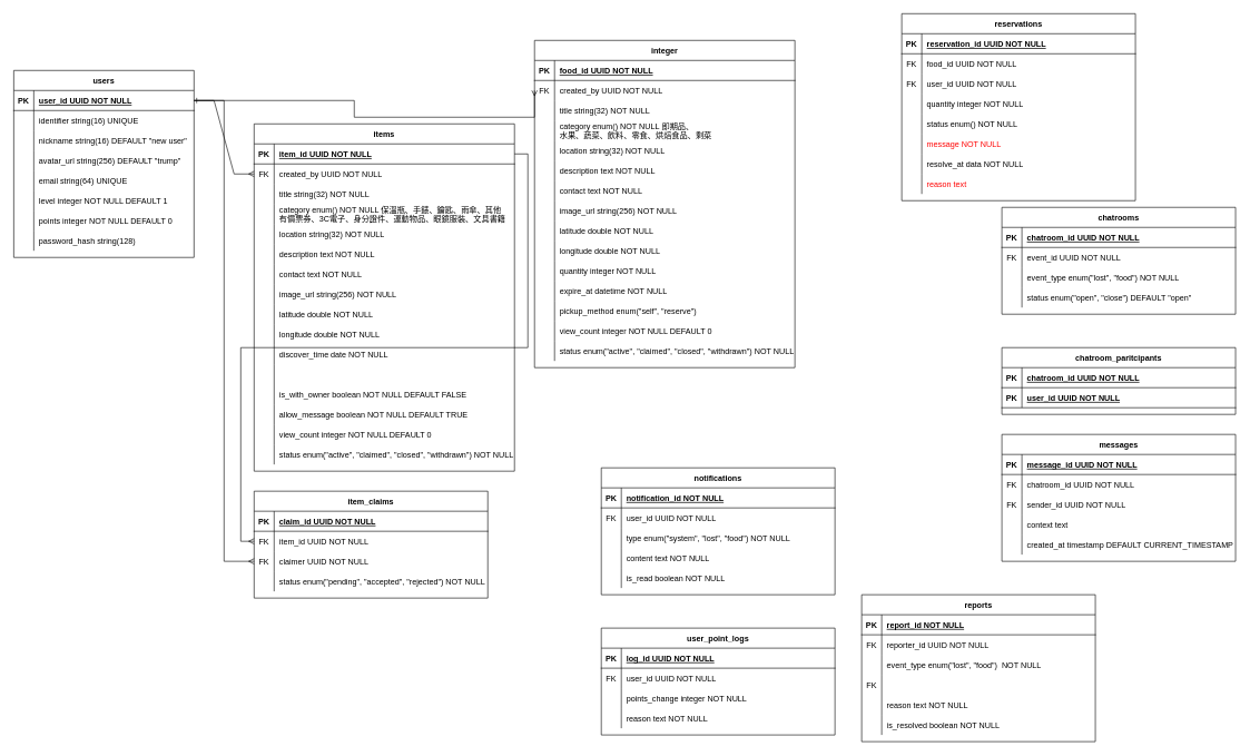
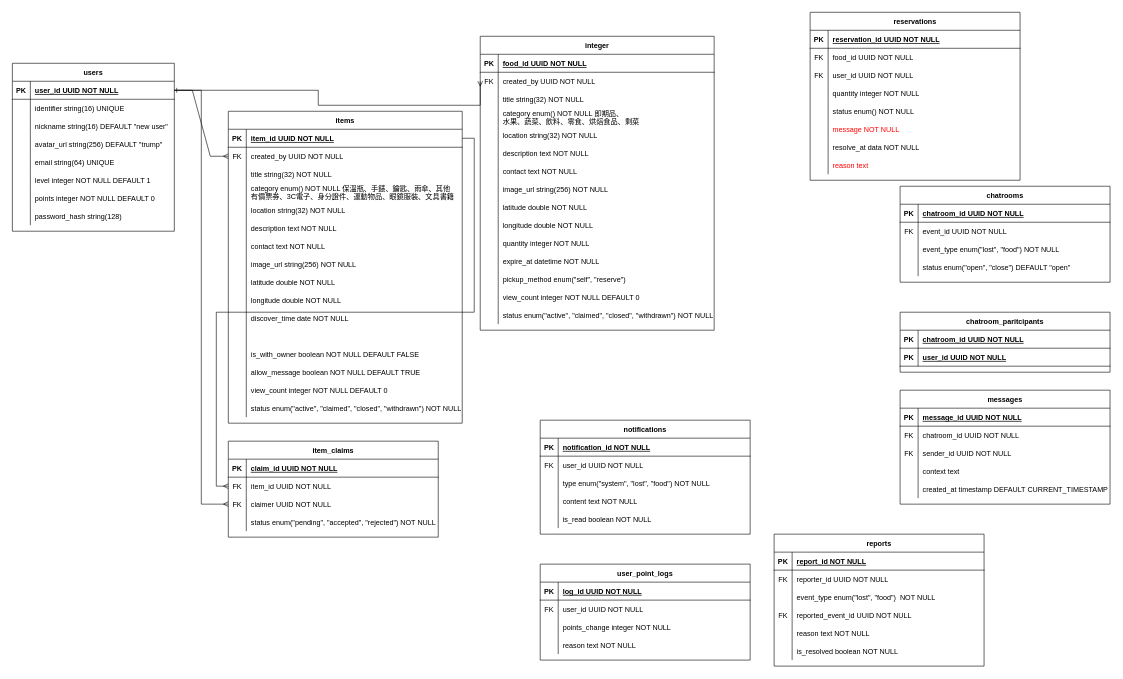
+ <mxCell id="240" value="reported_event_id UUID NOT NULL" style="shape=partialRectangle;overflow=hidden;connectable=0;fillColor=none;top=0;left=0;bottom=0;right=0;align=left;spacingLeft=6;" vertex="1" parent="238"><mxGeometry x="30" width="320" height="30" as="geometry"><mxRectangle width="320" height="30" as="alternateBounds" /></mxGeometry></mxCell>
